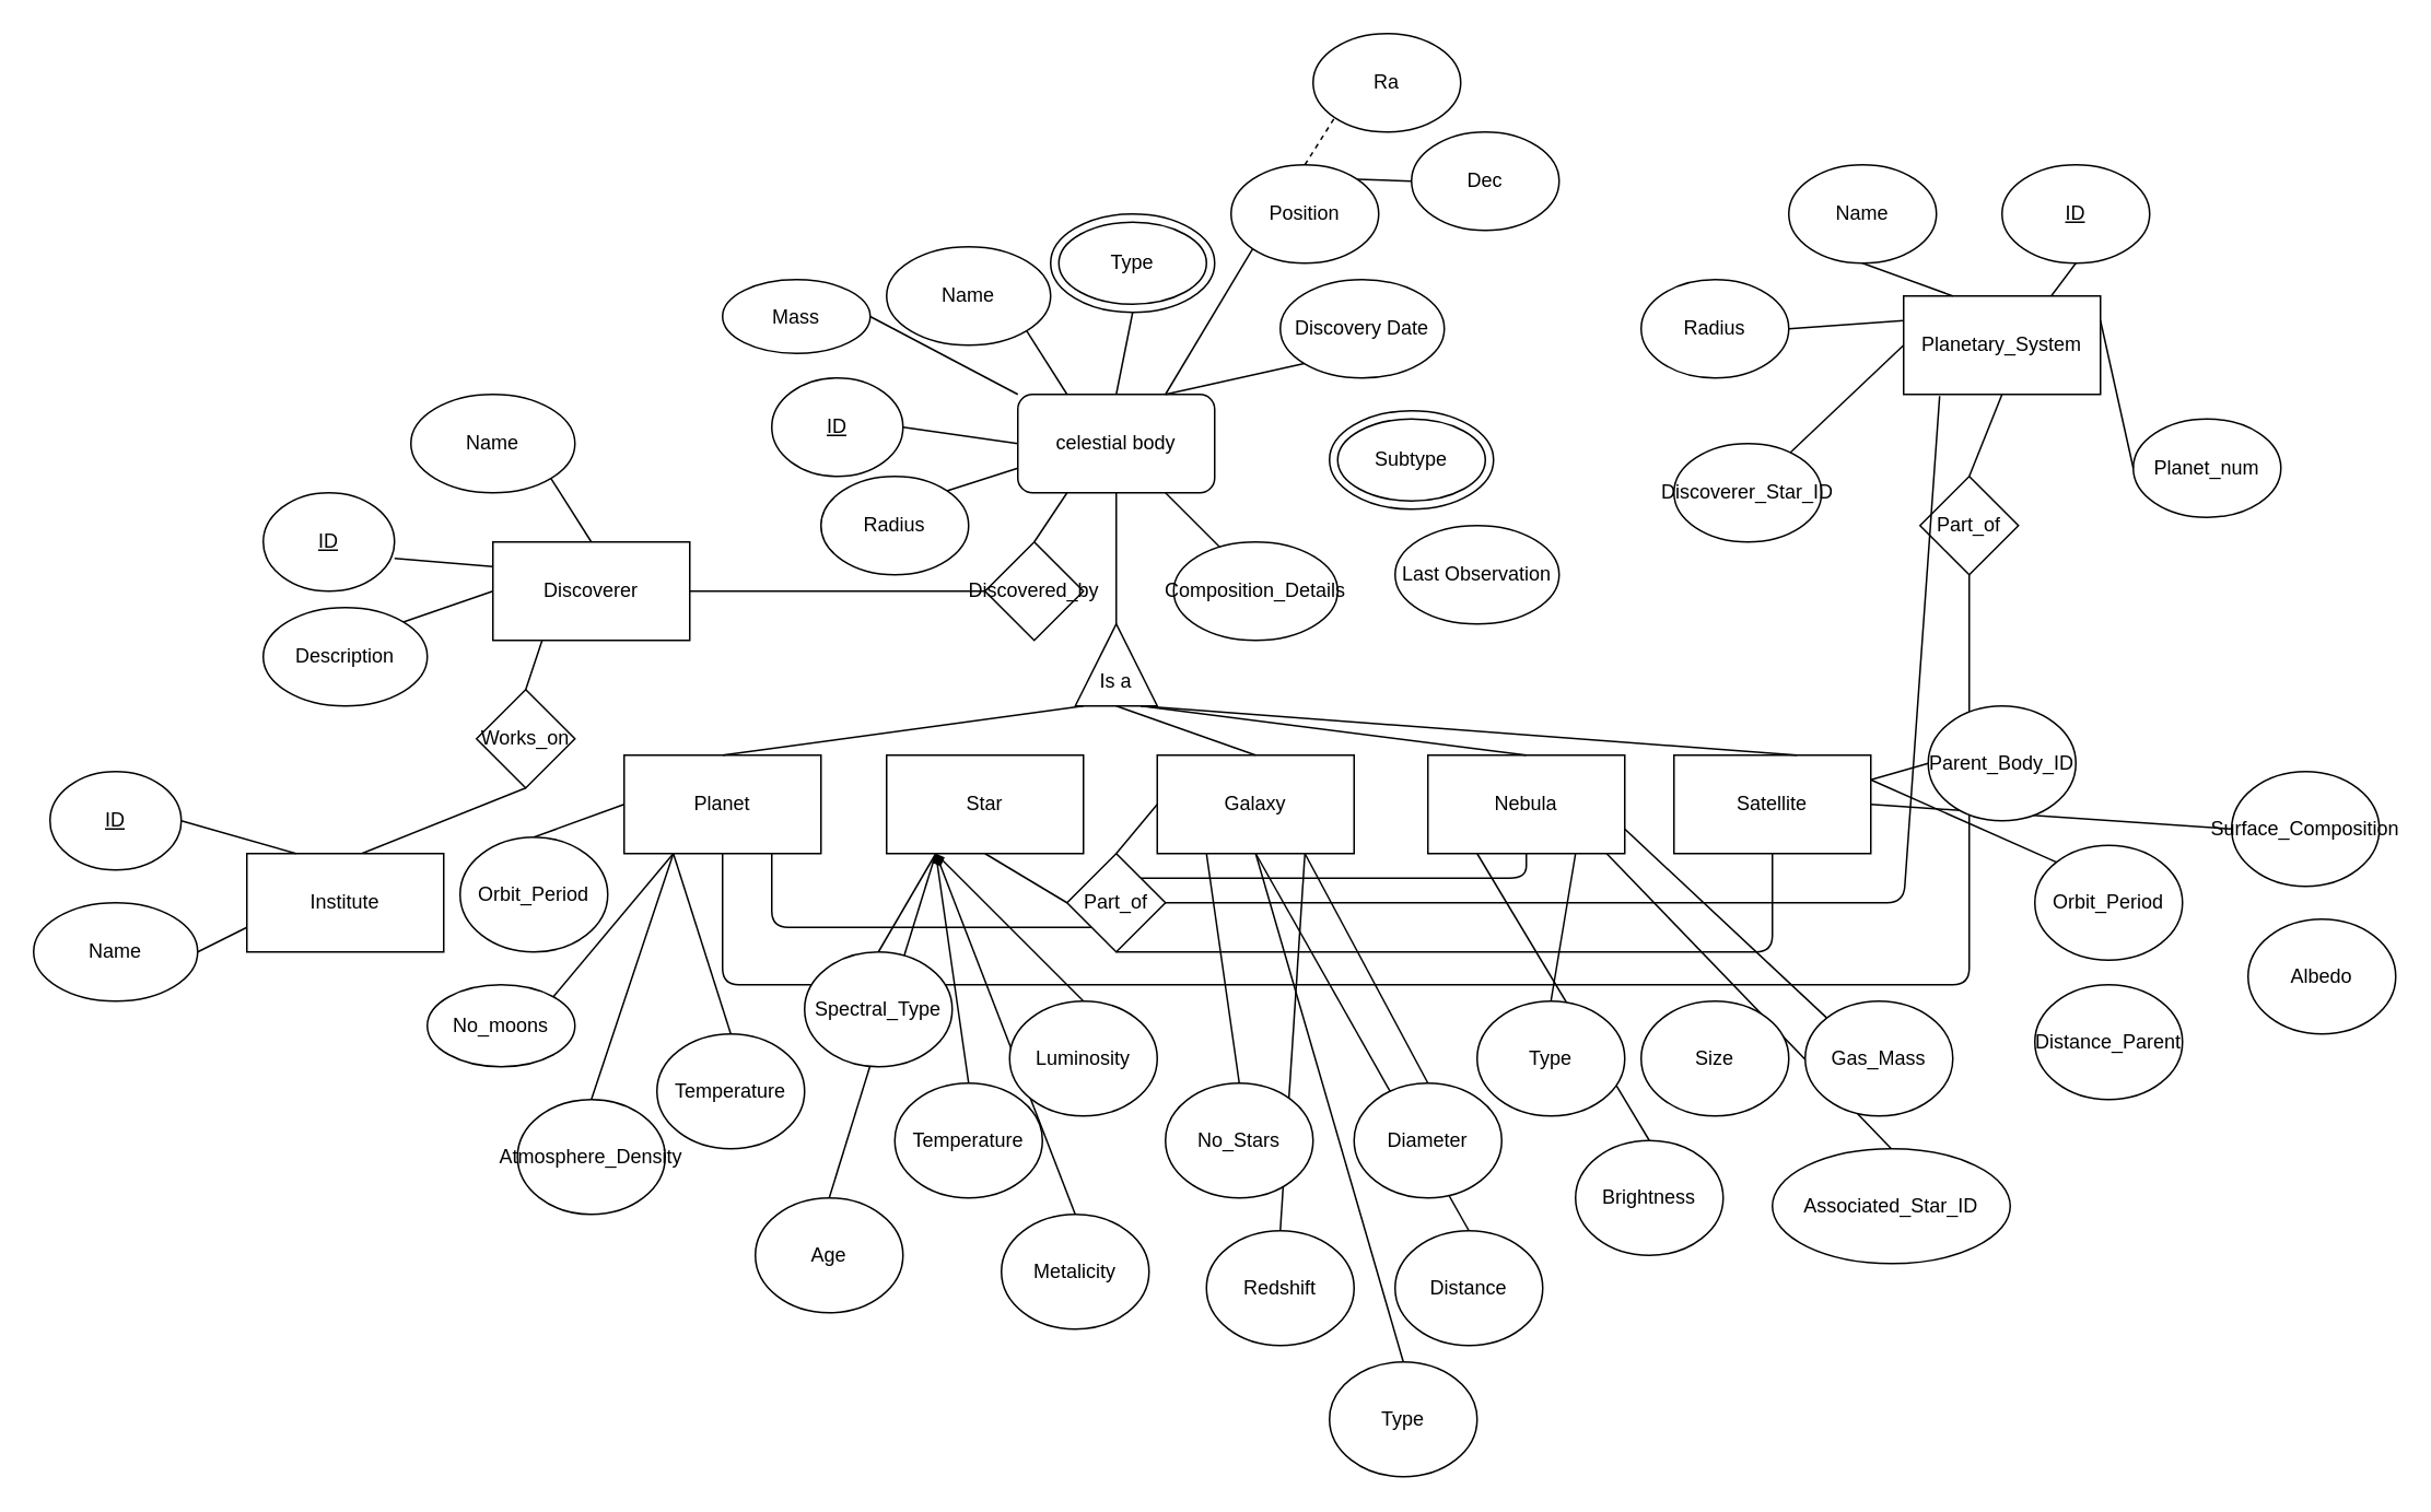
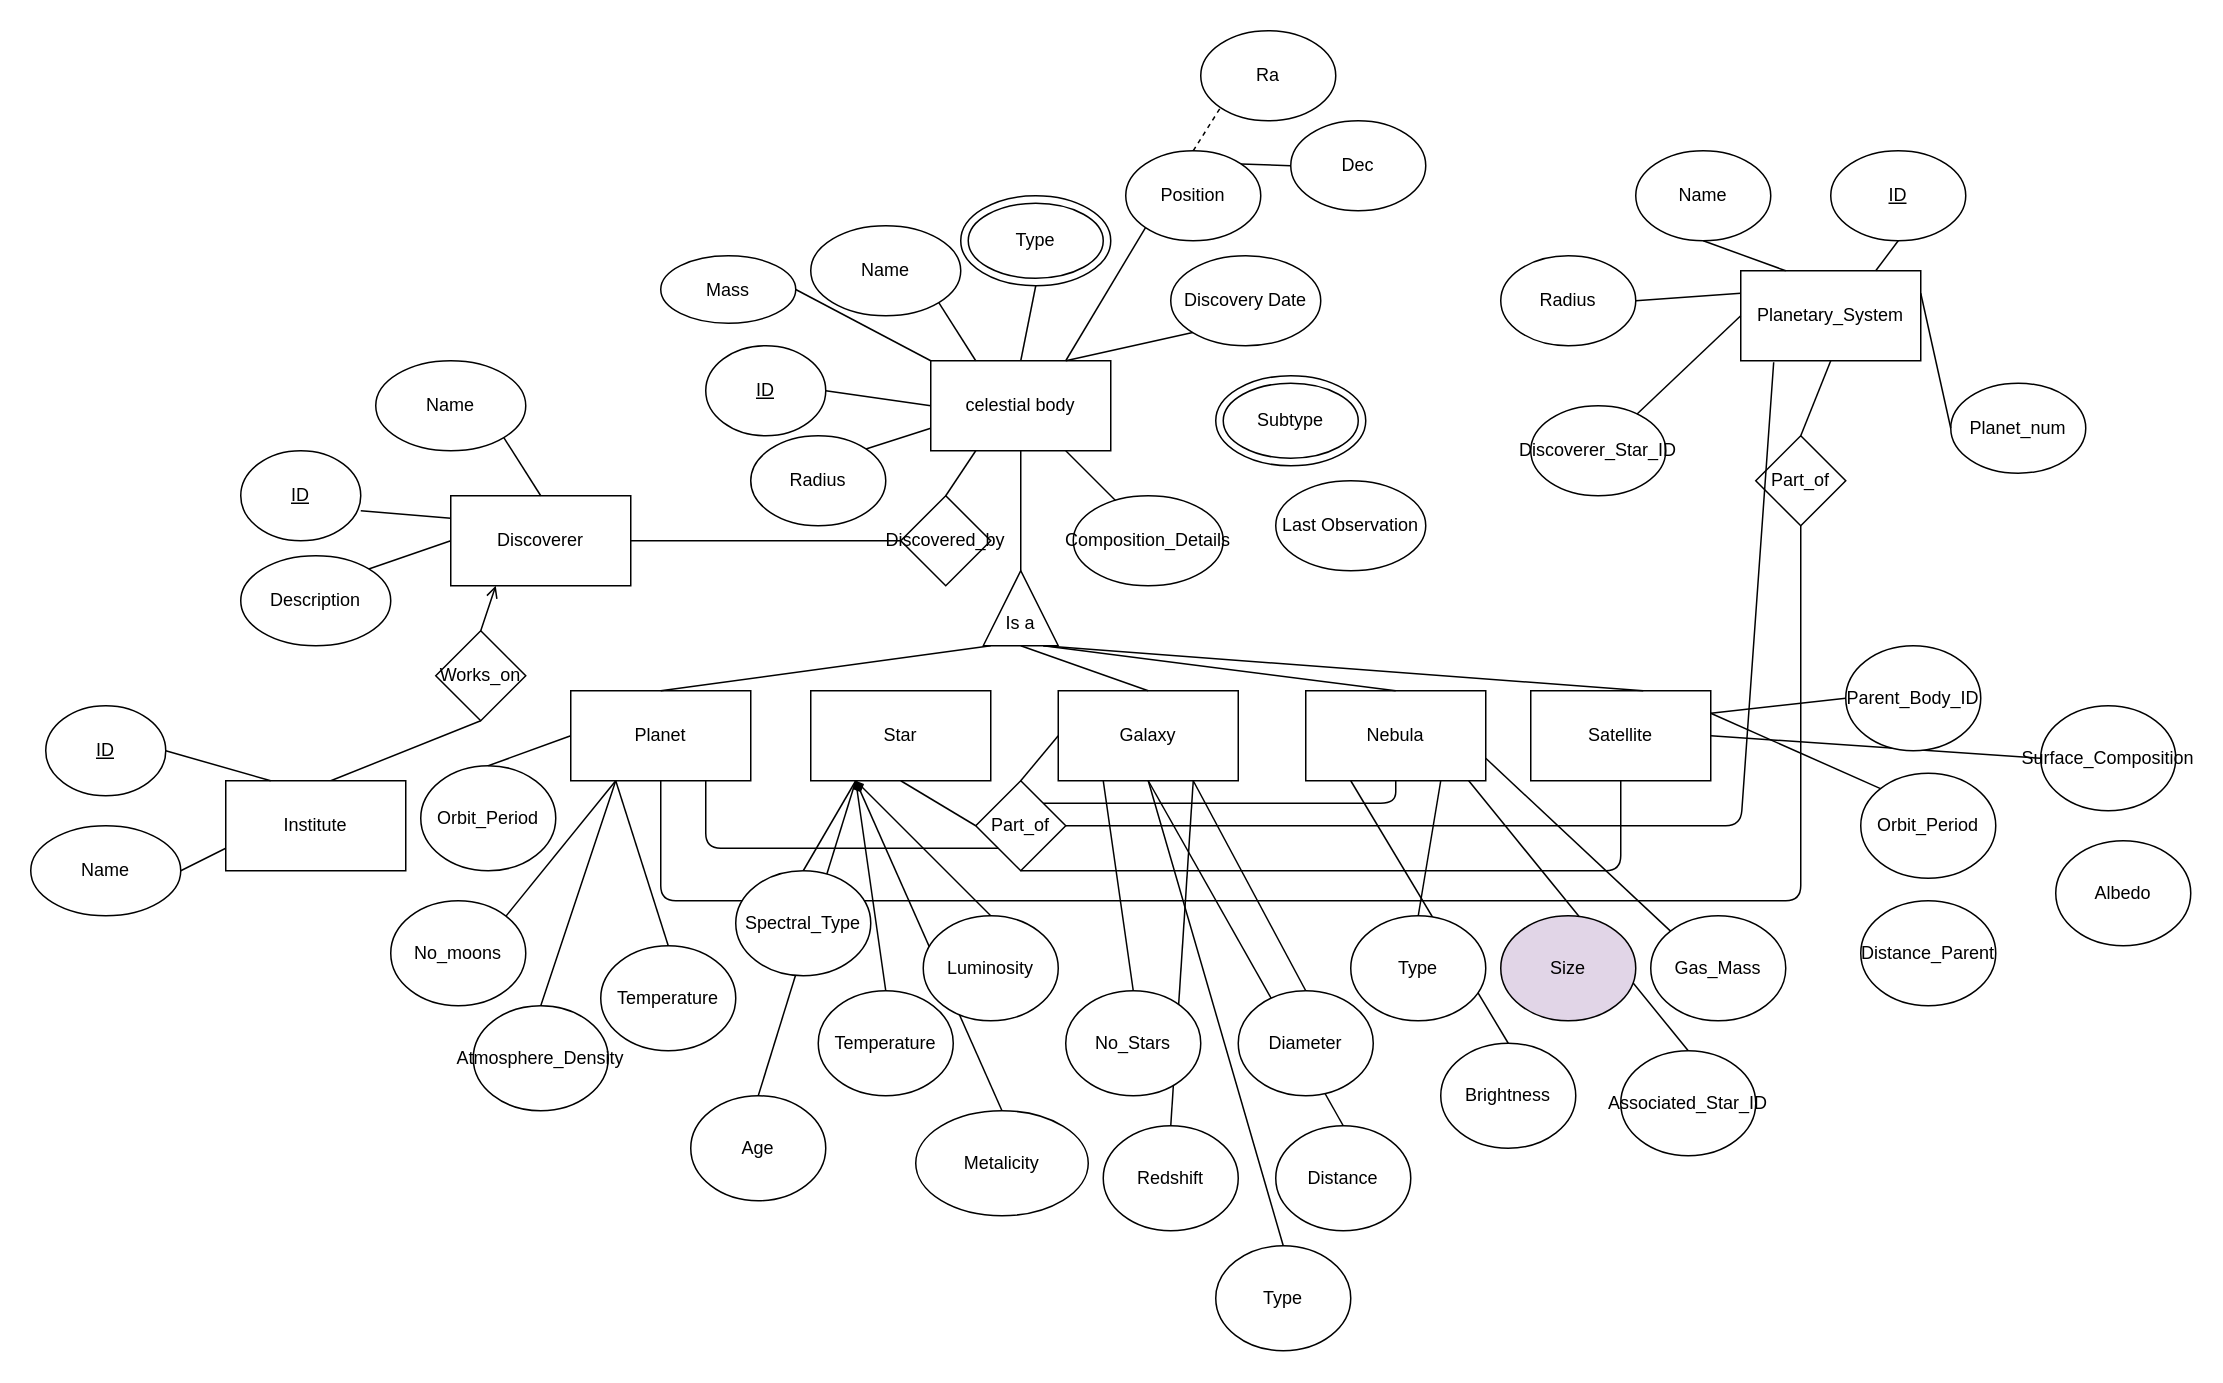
- <mxCell id="12" value="celestial body" style="whiteSpace=wrap;html=1;rounded=1;" parent="1" vertex="1"><mxGeometry x="620" y="240" width="120" height="60" as="geometry" /></mxCell>
+ <mxCell id="12" value="celestial body" style="rounded=0;whiteSpace=wrap;html=1;" parent="1" vertex="1"><mxGeometry x="620" y="240" width="120" height="60" as="geometry" /></mxCell>
- <mxCell id="58" value="" style="endArrow=none;html=1;entryX=0.25;entryY=1;entryDx=0;entryDy=0;exitX=0.5;exitY=0;exitDx=0;exitDy=0;" parent="1" source="57" target="50" edge="1"><mxGeometry width="50" height="50" relative="1" as="geometry"><mxPoint x="370" y="340" as="sourcePoint" /><mxPoint x="345" y="301" as="targetPoint" /></mxGeometry></mxCell>
+ <mxCell id="58" value="" style="endArrow=open;html=1;entryX=0.25;entryY=1;entryDx=0;entryDy=0;exitX=0.5;exitY=0;exitDx=0;exitDy=0;" parent="1" source="57" target="50" edge="1"><mxGeometry width="50" height="50" relative="1" as="geometry"><mxPoint x="370" y="340" as="sourcePoint" /><mxPoint x="345" y="301" as="targetPoint" /></mxGeometry></mxCell>
- <mxCell id="111" value="Parent_Body_ID" style="ellipse;whiteSpace=wrap;html=1;" parent="1" vertex="1"><mxGeometry x="1175" y="430" width="90" height="70" as="geometry" /></mxCell>
+ <mxCell id="111" value="Parent_Body_ID" style="ellipse;whiteSpace=wrap;html=1;" parent="1" vertex="1"><mxGeometry x="1230" y="430" width="90" height="70" as="geometry" /></mxCell>
- <mxCell id="91" value="No_moons" style="ellipse;whiteSpace=wrap;html=1;" parent="1" vertex="1"><mxGeometry x="260" y="600" width="90" height="50" as="geometry" /></mxCell>
+ <mxCell id="91" value="No_moons" style="ellipse;whiteSpace=wrap;html=1;" parent="1" vertex="1"><mxGeometry y="600" width="90" height="70" as="geometry" x="260" /></mxCell>
- <mxCell id="107" value="Size" style="ellipse;whiteSpace=wrap;html=1;" parent="1" vertex="1"><mxGeometry x="1000" y="610" width="90" height="70" as="geometry" /></mxCell>
+ <mxCell id="107" value="Size" style="ellipse;whiteSpace=wrap;html=1;fillColor=#e1d5e7;" parent="1" vertex="1"><mxGeometry x="1000" y="610" width="90" height="70" as="geometry" /></mxCell>
- <mxCell id="110" value="Associated_Star_ID" style="ellipse;whiteSpace=wrap;html=1;" parent="1" vertex="1"><mxGeometry x="1080" y="700" width="145" height="70" as="geometry" /></mxCell>
+ <mxCell id="110" value="Associated_Star_ID" style="ellipse;whiteSpace=wrap;html=1;" parent="1" vertex="1"><mxGeometry x="1080" y="700" width="90" height="70" as="geometry" /></mxCell>
- <mxCell id="100" value="Metalicity" style="ellipse;whiteSpace=wrap;html=1;" parent="1" vertex="1"><mxGeometry x="610" y="740" width="90" height="70" as="geometry" /></mxCell>
+ <mxCell id="100" value="Metalicity" style="ellipse;whiteSpace=wrap;html=1;" parent="1" vertex="1"><mxGeometry x="610" y="740" width="115" height="70" as="geometry" /></mxCell>
